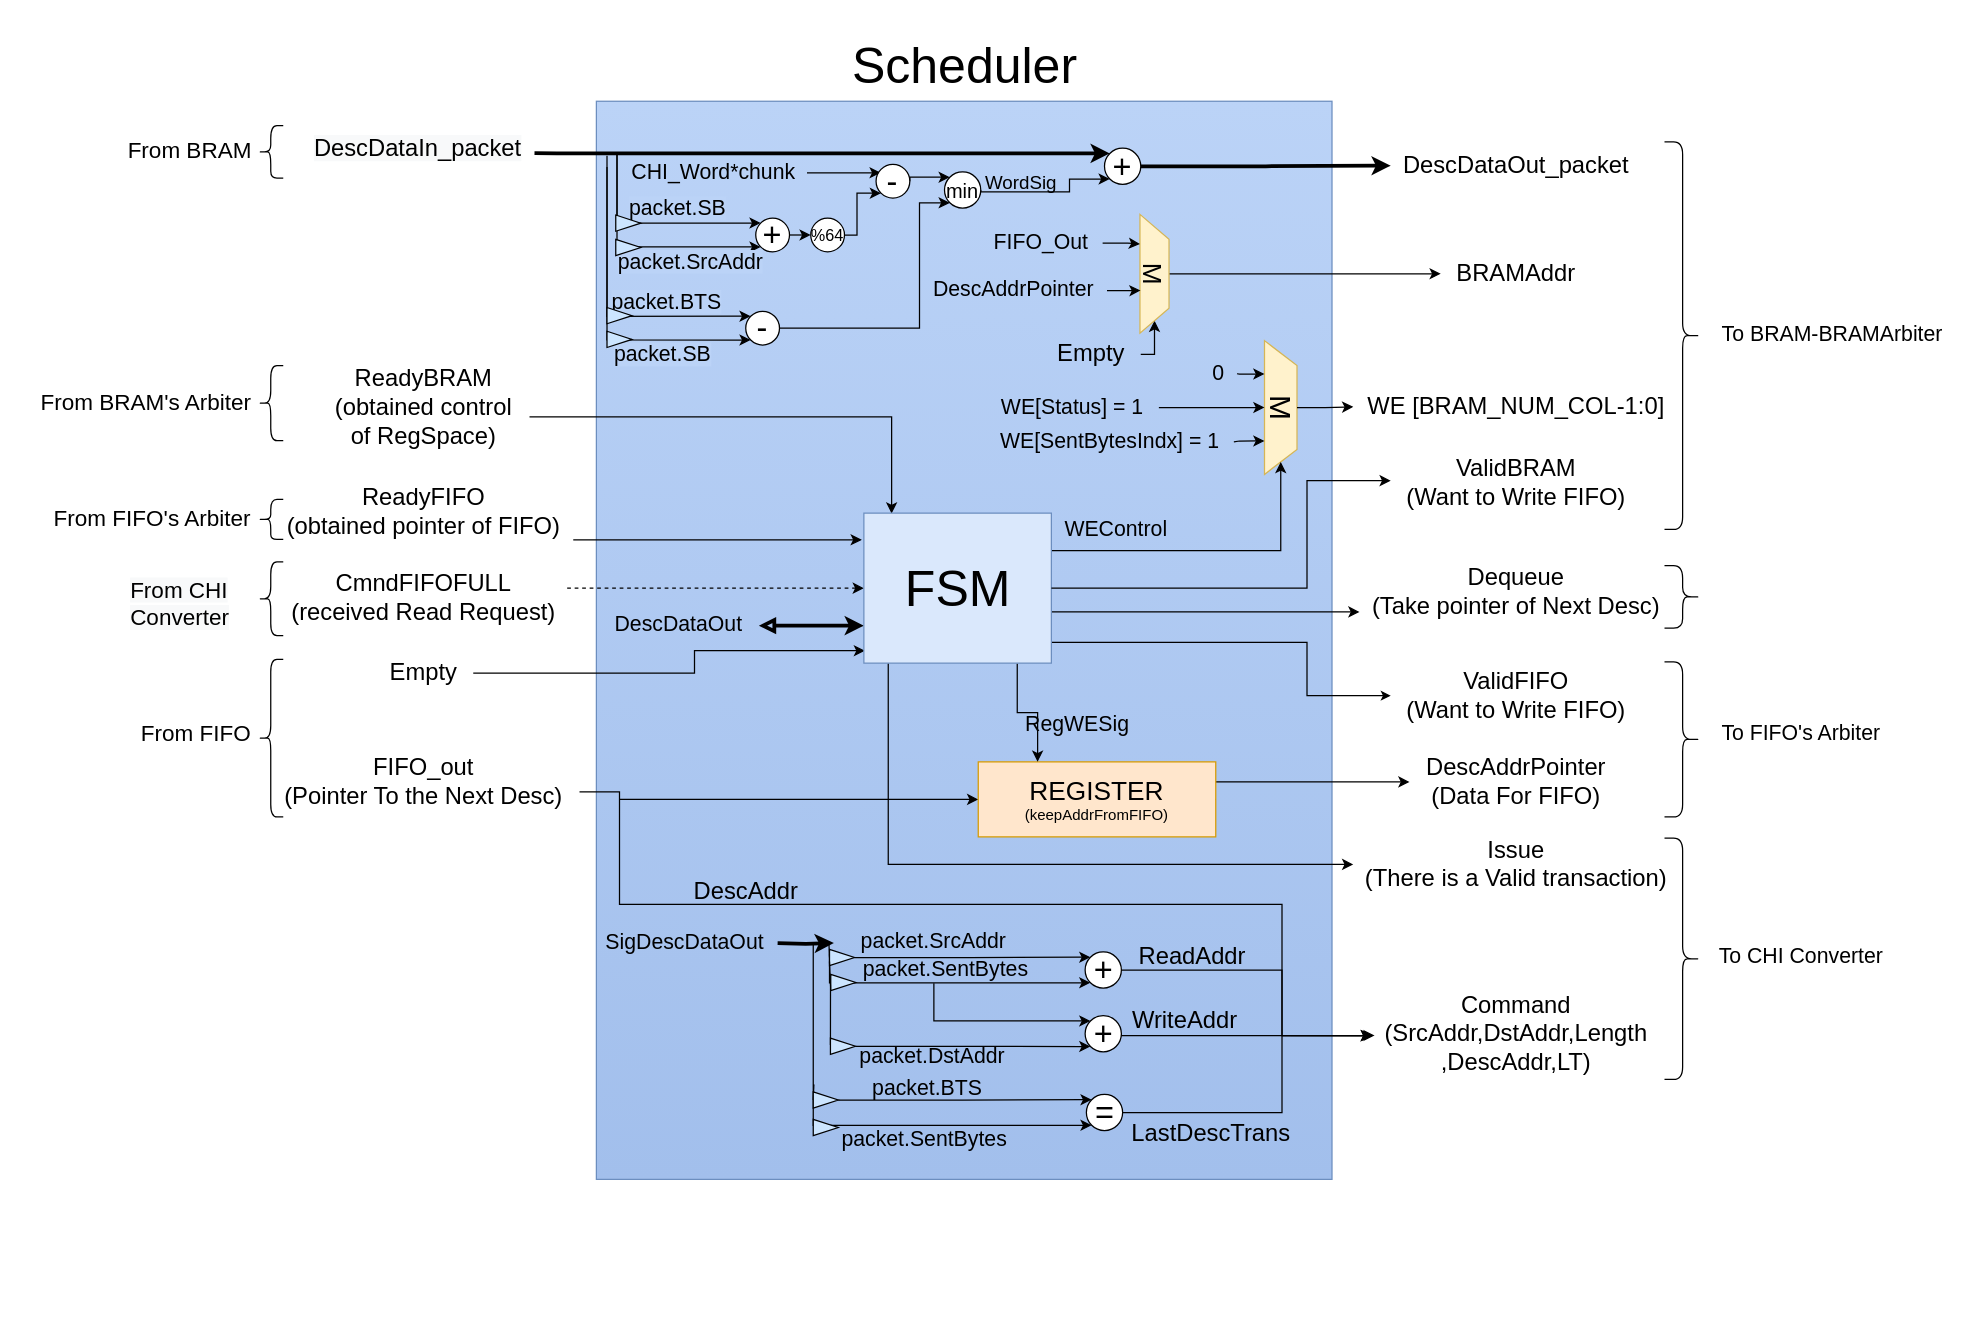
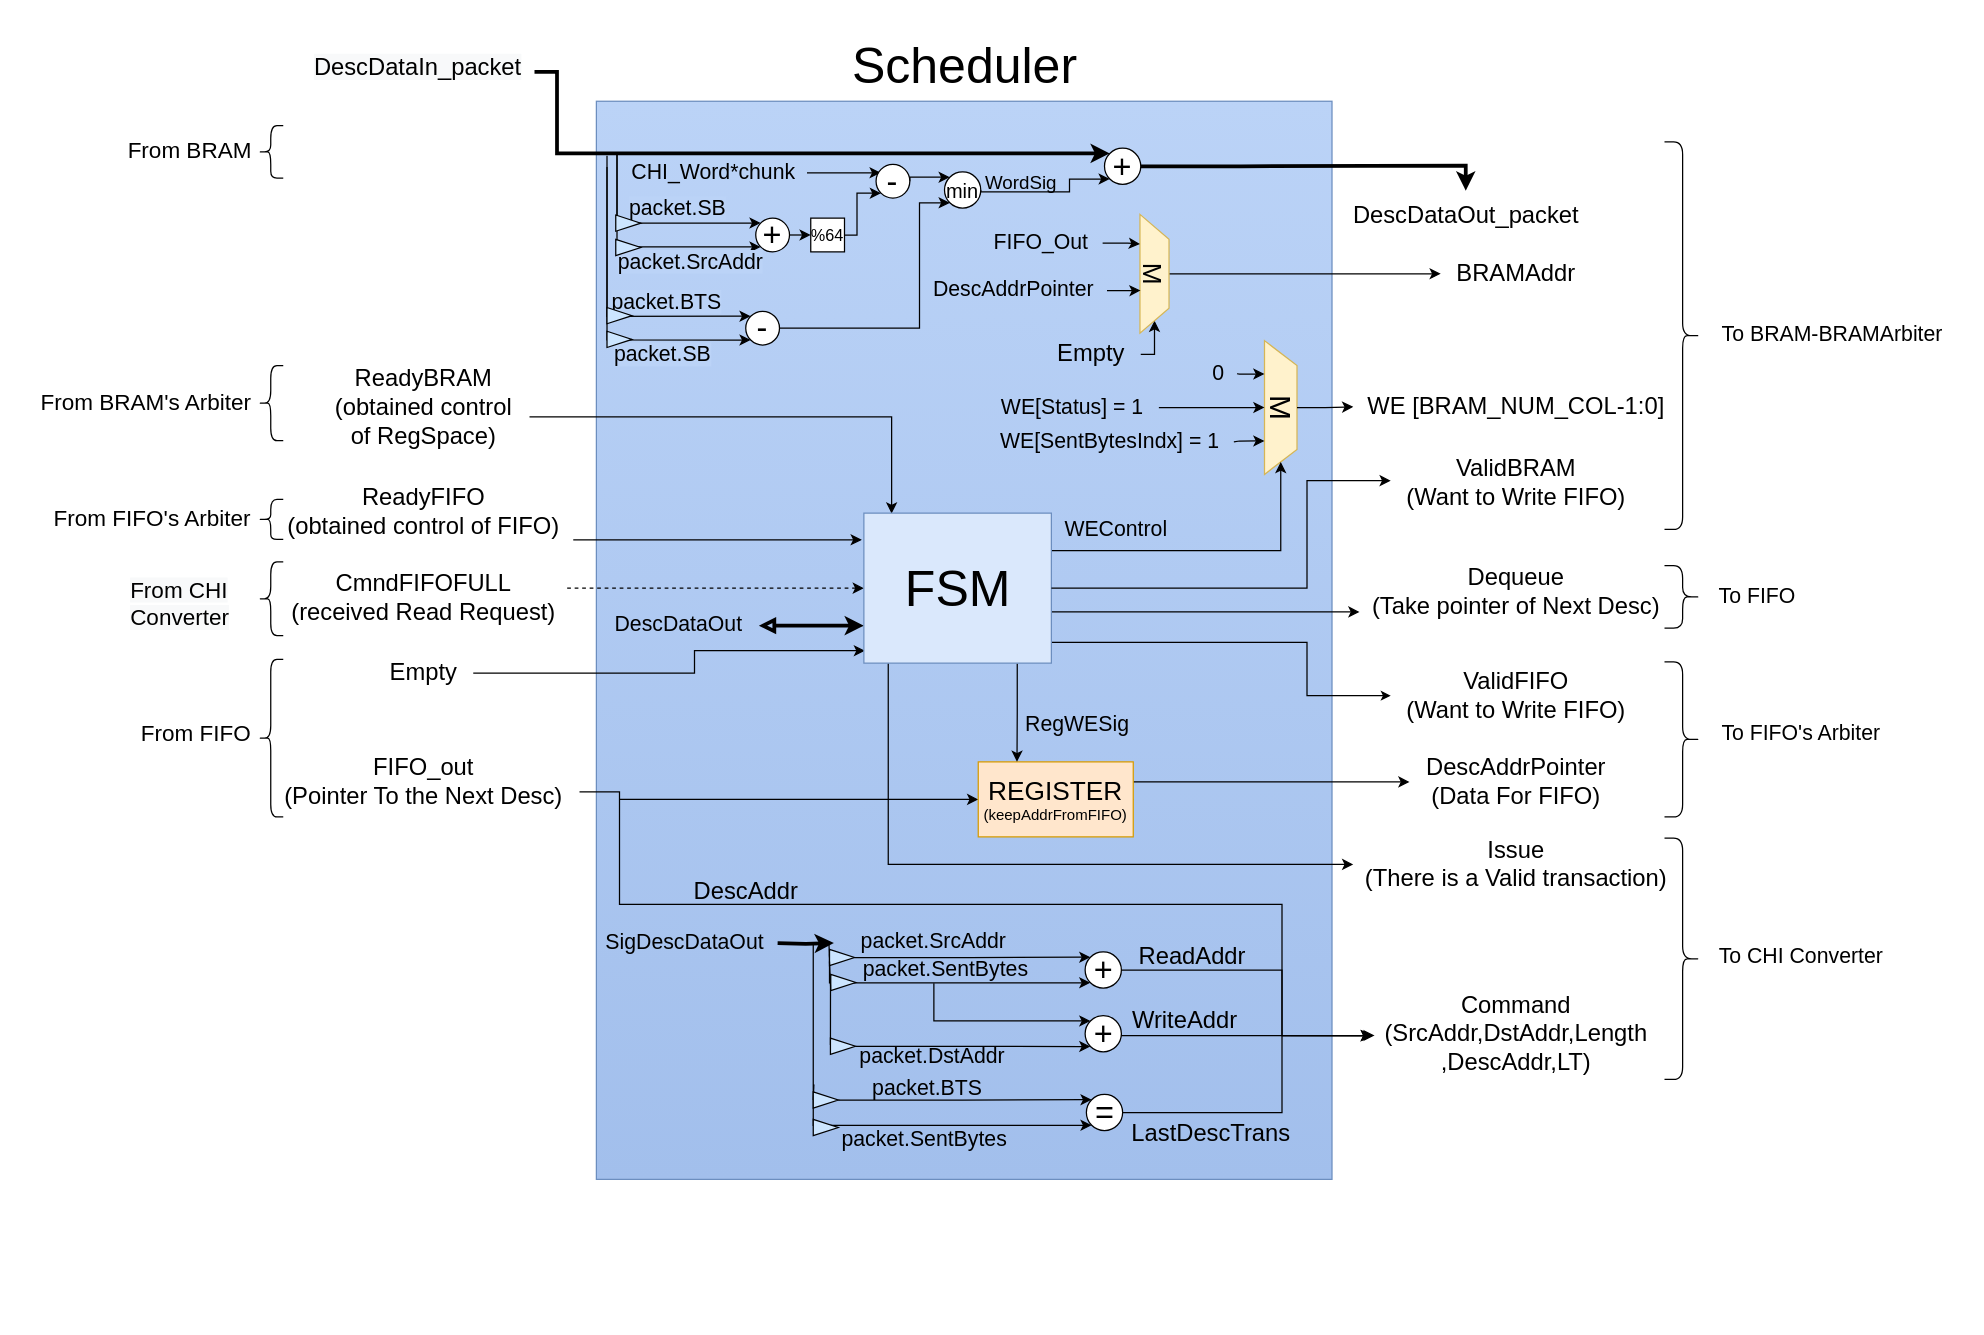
- <mxCell id="10" value="&lt;span style=&quot;color: rgb(0, 0, 0); font-family: Helvetica; font-size: 19px; font-style: normal; font-variant-ligatures: normal; font-variant-caps: normal; font-weight: 400; letter-spacing: normal; orphans: 2; text-align: center; text-indent: 0px; text-transform: none; widows: 2; word-spacing: 0px; -webkit-text-stroke-width: 0px; background-color: rgb(248, 249, 250); text-decoration-thickness: initial; text-decoration-style: initial; text-decoration-color: initial; float: none; display: inline !important;&quot;&gt;DescDataIn_packet&lt;/span&gt;" style="text;whiteSpace=wrap;html=1;fontSize=19;" parent="1" vertex="1"><mxGeometry x="249" y="101" width="178" height="42" as="geometry" /></mxCell>
+ <mxCell id="10" value="&lt;span style=&quot;color: rgb(0, 0, 0); font-family: Helvetica; font-size: 19px; font-style: normal; font-variant-ligatures: normal; font-variant-caps: normal; font-weight: 400; letter-spacing: normal; orphans: 2; text-align: center; text-indent: 0px; text-transform: none; widows: 2; word-spacing: 0px; -webkit-text-stroke-width: 0px; background-color: rgb(248, 249, 250); text-decoration-thickness: initial; text-decoration-style: initial; text-decoration-color: initial; float: none; display: inline !important;&quot;&gt;DescDataIn_packet&lt;/span&gt;" style="text;whiteSpace=wrap;html=1;fontSize=19;" parent="1" vertex="1"><mxGeometry x="249" y="36" width="178" height="42" as="geometry" /></mxCell>
- <mxCell id="9" value="DescDataOut_packet" style="text;html=1;align=center;verticalAlign=middle;resizable=0;points=[];autosize=1;strokeColor=none;fillColor=none;fontSize=19;" parent="1" vertex="1"><mxGeometry x="1112" y="112" width="200" height="40" as="geometry" /></mxCell>
+ <mxCell id="9" value="DescDataOut_packet" style="text;html=1;align=center;verticalAlign=middle;resizable=0;points=[];autosize=1;strokeColor=none;fillColor=none;fontSize=19;" parent="1" vertex="1"><mxGeometry x="1072" y="152" width="200" height="40" as="geometry" /></mxCell>
- <mxCell id="126" value="&lt;font style=&quot;font-size: 13px;&quot;&gt;%64&lt;/font&gt;" style="ellipse;whiteSpace=wrap;html=1;aspect=fixed;fontSize=12;" parent="1" vertex="1"><mxGeometry x="648" y="174" width="27" height="27" as="geometry" /></mxCell>
+ <mxCell id="126" value="&lt;font style=&quot;font-size: 13px;&quot;&gt;%64&lt;/font&gt;" style="whiteSpace=wrap;html=1;aspect=fixed;fontSize=12;rounded=0;" parent="1" vertex="1"><mxGeometry x="648" y="174" width="27" height="27" as="geometry" /></mxCell>
- <mxCell id="26" value="ReadyFIFO&lt;br&gt;(obtained pointer of FIFO)" style="text;html=1;align=center;verticalAlign=middle;resizable=0;points=[];autosize=1;strokeColor=none;fillColor=none;fontSize=19;" parent="1" vertex="1"><mxGeometry x="218" y="379" width="240" height="60" as="geometry" /></mxCell>
+ <mxCell id="26" value="ReadyFIFO&lt;br&gt;(obtained control of FIFO)" style="text;html=1;align=center;verticalAlign=middle;resizable=0;points=[];autosize=1;strokeColor=none;fillColor=none;fontSize=19;" parent="1" vertex="1"><mxGeometry x="218" y="379" width="240" height="60" as="geometry" /></mxCell>
+ <mxCell id="24" value="To FIFO" style="text;html=1;align=center;verticalAlign=middle;resizable=0;points=[];autosize=1;strokeColor=none;fillColor=none;fontSize=17;" parent="1" vertex="1"><mxGeometry x="1365" y="462" width="80" height="30" as="geometry" /></mxCell>
- <mxCell id="72" value="&lt;font style=&quot;font-size: 12px;&quot;&gt;&lt;font style=&quot;font-size: 21px;&quot;&gt;REGISTER&lt;/font&gt;&lt;br&gt;&lt;span style=&quot;&quot;&gt;(keepAddr&lt;/span&gt;&lt;span style=&quot;&quot;&gt;FromFIFO)&lt;/span&gt;&lt;/font&gt;" style="rounded=0;whiteSpace=wrap;html=1;fillColor=#ffe6cc;strokeColor=#d79b00;" parent="1" vertex="1"><mxGeometry x="782" y="609" width="190" height="60" as="geometry" /></mxCell>
+ <mxCell id="72" value="&lt;font style=&quot;font-size: 12px;&quot;&gt;&lt;font style=&quot;font-size: 21px;&quot;&gt;REGISTER&lt;/font&gt;&lt;br&gt;&lt;span style=&quot;&quot;&gt;(keepAddr&lt;/span&gt;&lt;span style=&quot;&quot;&gt;FromFIFO)&lt;/span&gt;&lt;/font&gt;" style="rounded=0;whiteSpace=wrap;html=1;fillColor=#ffe6cc;strokeColor=#d79b00;" parent="1" vertex="1"><mxGeometry x="782" y="609" width="124" height="60" as="geometry" /></mxCell>
